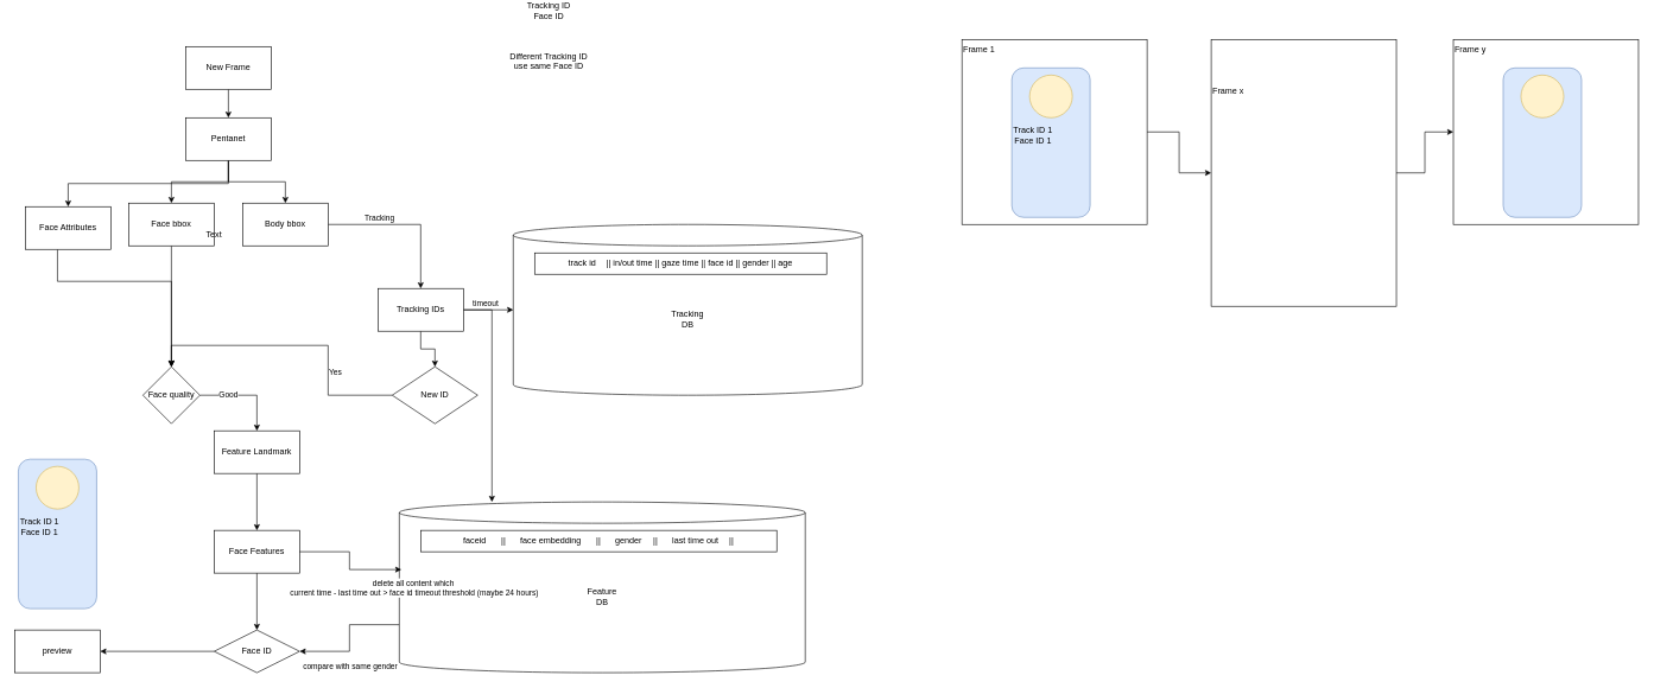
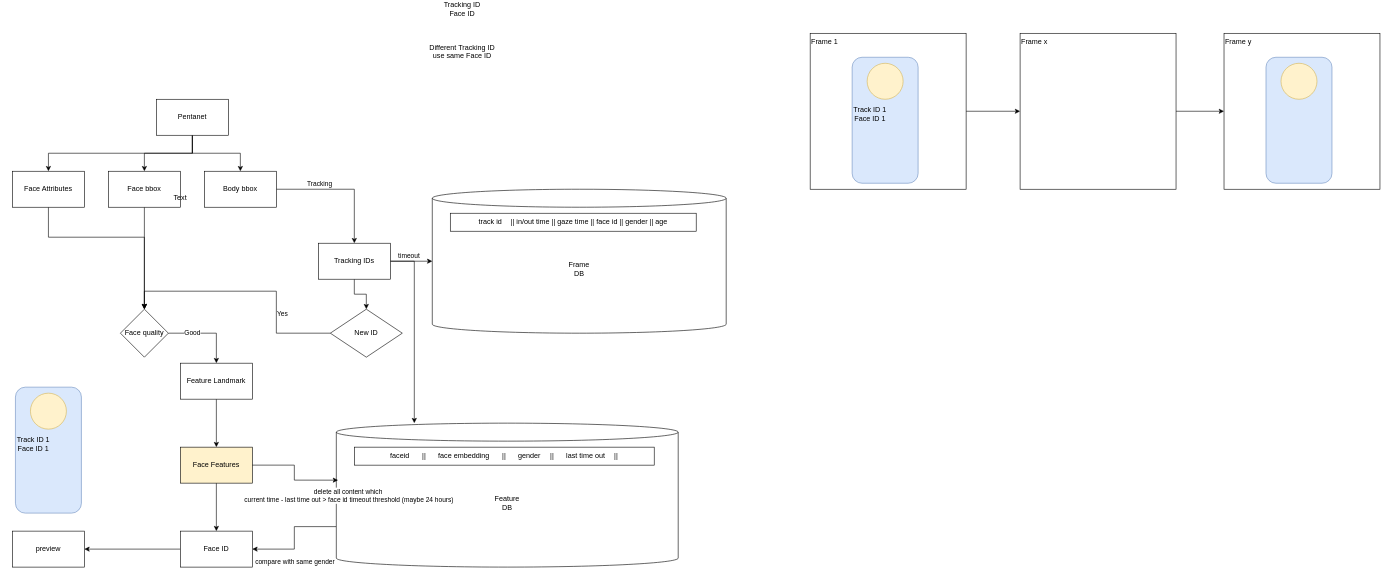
- <mxCell id="25" value="New Frame" style="rounded=0;whiteSpace=wrap;html=1;" parent="1" vertex="1"><mxGeometry x="260" y="50" width="120" height="60" as="geometry" /></mxCell>
- <mxCell id="24" style="edgeStyle=orthogonalEdgeStyle;rounded=0;orthogonalLoop=1;jettySize=auto;html=1;exitX=0.5;exitY=1;exitDx=0;exitDy=0;" parent="1" source="25" target="7" edge="1"><mxGeometry relative="1" as="geometry" /></mxCell>
- <mxCell id="44" value="Frame x&lt;div&gt;&lt;br&gt;&lt;/div&gt;&lt;div&gt;&lt;br&gt;&lt;/div&gt;&lt;div&gt;&lt;br&gt;&lt;/div&gt;&lt;div&gt;&lt;br&gt;&lt;/div&gt;&lt;div&gt;&lt;br&gt;&lt;/div&gt;&lt;div&gt;&lt;br&gt;&lt;/div&gt;&lt;div&gt;&lt;br&gt;&lt;/div&gt;&lt;div&gt;&lt;br&gt;&lt;/div&gt;&lt;div&gt;&lt;br&gt;&lt;/div&gt;&lt;div&gt;&lt;br&gt;&lt;/div&gt;&lt;div&gt;&lt;br&gt;&lt;/div&gt;&lt;div&gt;&lt;br&gt;&lt;/div&gt;&lt;div&gt;&lt;br&gt;&lt;/div&gt;&lt;div&gt;&lt;br&gt;&lt;/div&gt;&lt;div&gt;&lt;br&gt;&lt;/div&gt;&lt;div style=&quot;&quot;&gt;&lt;br&gt;&lt;/div&gt;" style="rounded=0;whiteSpace=wrap;html=1;align=left;" parent="1" vertex="1"><mxGeometry x="1700" y="40" width="260" height="375" as="geometry" /></mxCell>
+ <mxCell id="44" value="Frame x&lt;div&gt;&lt;br&gt;&lt;/div&gt;&lt;div&gt;&lt;br&gt;&lt;/div&gt;&lt;div&gt;&lt;br&gt;&lt;/div&gt;&lt;div&gt;&lt;br&gt;&lt;/div&gt;&lt;div&gt;&lt;br&gt;&lt;/div&gt;&lt;div&gt;&lt;br&gt;&lt;/div&gt;&lt;div&gt;&lt;br&gt;&lt;/div&gt;&lt;div&gt;&lt;br&gt;&lt;/div&gt;&lt;div&gt;&lt;br&gt;&lt;/div&gt;&lt;div&gt;&lt;br&gt;&lt;/div&gt;&lt;div&gt;&lt;br&gt;&lt;/div&gt;&lt;div&gt;&lt;br&gt;&lt;/div&gt;&lt;div&gt;&lt;br&gt;&lt;/div&gt;&lt;div&gt;&lt;br&gt;&lt;/div&gt;&lt;div&gt;&lt;br&gt;&lt;/div&gt;&lt;div style=&quot;&quot;&gt;&lt;br&gt;&lt;/div&gt;" style="rounded=0;whiteSpace=wrap;html=1;align=left;" parent="1" vertex="1"><mxGeometry x="1700" y="40" width="260" height="260" as="geometry" /></mxCell>
- <mxCell id="18" value="Face Attributes" style="rounded=0;whiteSpace=wrap;html=1;" parent="1" vertex="1"><mxGeometry x="35" y="275" width="120" height="60" as="geometry" /></mxCell>
+ <mxCell id="18" value="Face Attributes" style="rounded=0;whiteSpace=wrap;html=1;" parent="1" vertex="1"><mxGeometry x="20" y="270" width="120" height="60" as="geometry" /></mxCell>
- <mxCell id="49" value="Tracking&lt;div&gt;DB&lt;/div&gt;" style="shape=cylinder3;whiteSpace=wrap;html=1;boundedLbl=1;backgroundOutline=1;size=15;" vertex="1" parent="1"><mxGeometry x="720" y="300" width="490" height="240" as="geometry" /></mxCell>
+ <mxCell id="49" value="Frame&lt;div&gt;DB&lt;/div&gt;" style="shape=cylinder3;whiteSpace=wrap;html=1;boundedLbl=1;backgroundOutline=1;size=15;" vertex="1" parent="1"><mxGeometry x="720" y="300" width="490" height="240" as="geometry" /></mxCell>
- <mxCell id="30" value="Face Features" style="rounded=0;whiteSpace=wrap;html=1;" parent="1" vertex="1"><mxGeometry x="300" y="730" width="120" height="60" as="geometry" /></mxCell>
+ <mxCell id="30" value="Face Features" style="rounded=0;whiteSpace=wrap;html=1;fillColor=#fff2cc;" parent="1" vertex="1"><mxGeometry x="300" y="730" width="120" height="60" as="geometry" /></mxCell>
- <mxCell id="32" value="Face ID" style="rhombus;whiteSpace=wrap;html=1;" parent="1" vertex="1"><mxGeometry x="300" y="870" width="120" height="60" as="geometry" /></mxCell>
+ <mxCell id="32" value="Face ID" style="rounded=0;whiteSpace=wrap;html=1;" parent="1" vertex="1"><mxGeometry x="300" y="870" width="120" height="60" as="geometry" /></mxCell>
